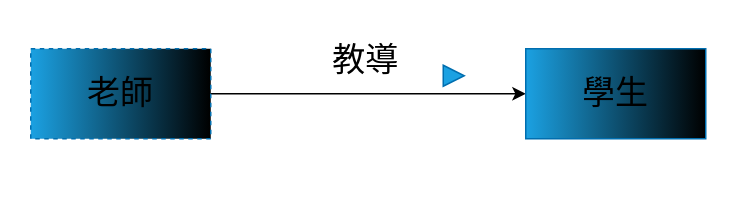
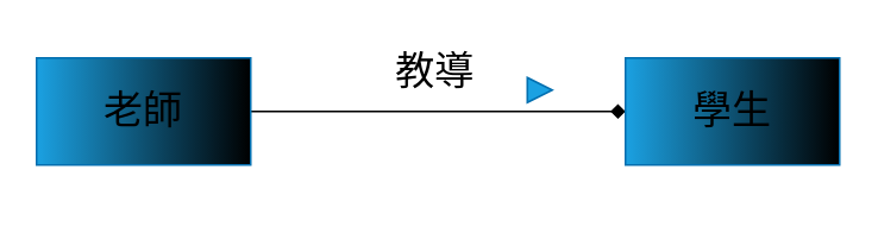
- <mxCell id="3" value="&lt;font color=&quot;#000000&quot; style=&quot;font-size: 22px;&quot;&gt;老師&lt;/font&gt;" style="rounded=0;whiteSpace=wrap;html=1;fillColor=#1ba1e2;fontColor=#ffffff;strokeColor=#006EAF;gradientColor=default;gradientDirection=east;dashed=1;" vertex="1" parent="1"><mxGeometry x="20" y="32" width="120" height="60" as="geometry" /></mxCell>
+ <mxCell id="3" value="&lt;font color=&quot;#000000&quot; style=&quot;font-size: 22px;&quot;&gt;老師&lt;/font&gt;" style="rounded=0;whiteSpace=wrap;html=1;fillColor=#1ba1e2;fontColor=#ffffff;strokeColor=#006EAF;gradientColor=default;gradientDirection=east;" vertex="1" parent="1"><mxGeometry x="20" y="32" width="120" height="60" as="geometry" /></mxCell>
- <mxCell id="2" style="edgeStyle=none;html=1;entryX=0;entryY=0.5;entryDx=0;entryDy=0;" edge="1" parent="1" source="3" target="4"><mxGeometry relative="1" as="geometry"><mxPoint x="360" y="62" as="targetPoint" /></mxGeometry></mxCell>
+ <mxCell id="2" style="edgeStyle=none;html=1;entryX=0;entryY=0.5;entryDx=0;entryDy=0;endArrow=diamond;" edge="1" parent="1" source="3" target="4"><mxGeometry relative="1" as="geometry"><mxPoint x="360" y="62" as="targetPoint" /></mxGeometry></mxCell>
- <mxCell id="8" value="&lt;font color=&quot;#ffffff&quot;&gt;6..&lt;br&gt;&lt;/font&gt;" style="text;html=1;align=center;verticalAlign=middle;resizable=0;points=[];autosize=1;strokeColor=none;fillColor=none;fontSize=22;fontColor=#000000;" vertex="1" parent="1"><mxGeometry x="309" y="72" width="50" height="40" as="geometry" /></mxCell>
+ <mxCell id="8" value="&lt;font color=&quot;#ffffff&quot;&gt;1..&lt;br&gt;&lt;/font&gt;" style="text;html=1;align=center;verticalAlign=middle;resizable=0;points=[];autosize=1;strokeColor=none;fillColor=none;fontSize=22;fontColor=#000000;" vertex="1" parent="1"><mxGeometry x="309" y="72" width="50" height="40" as="geometry" /></mxCell>
